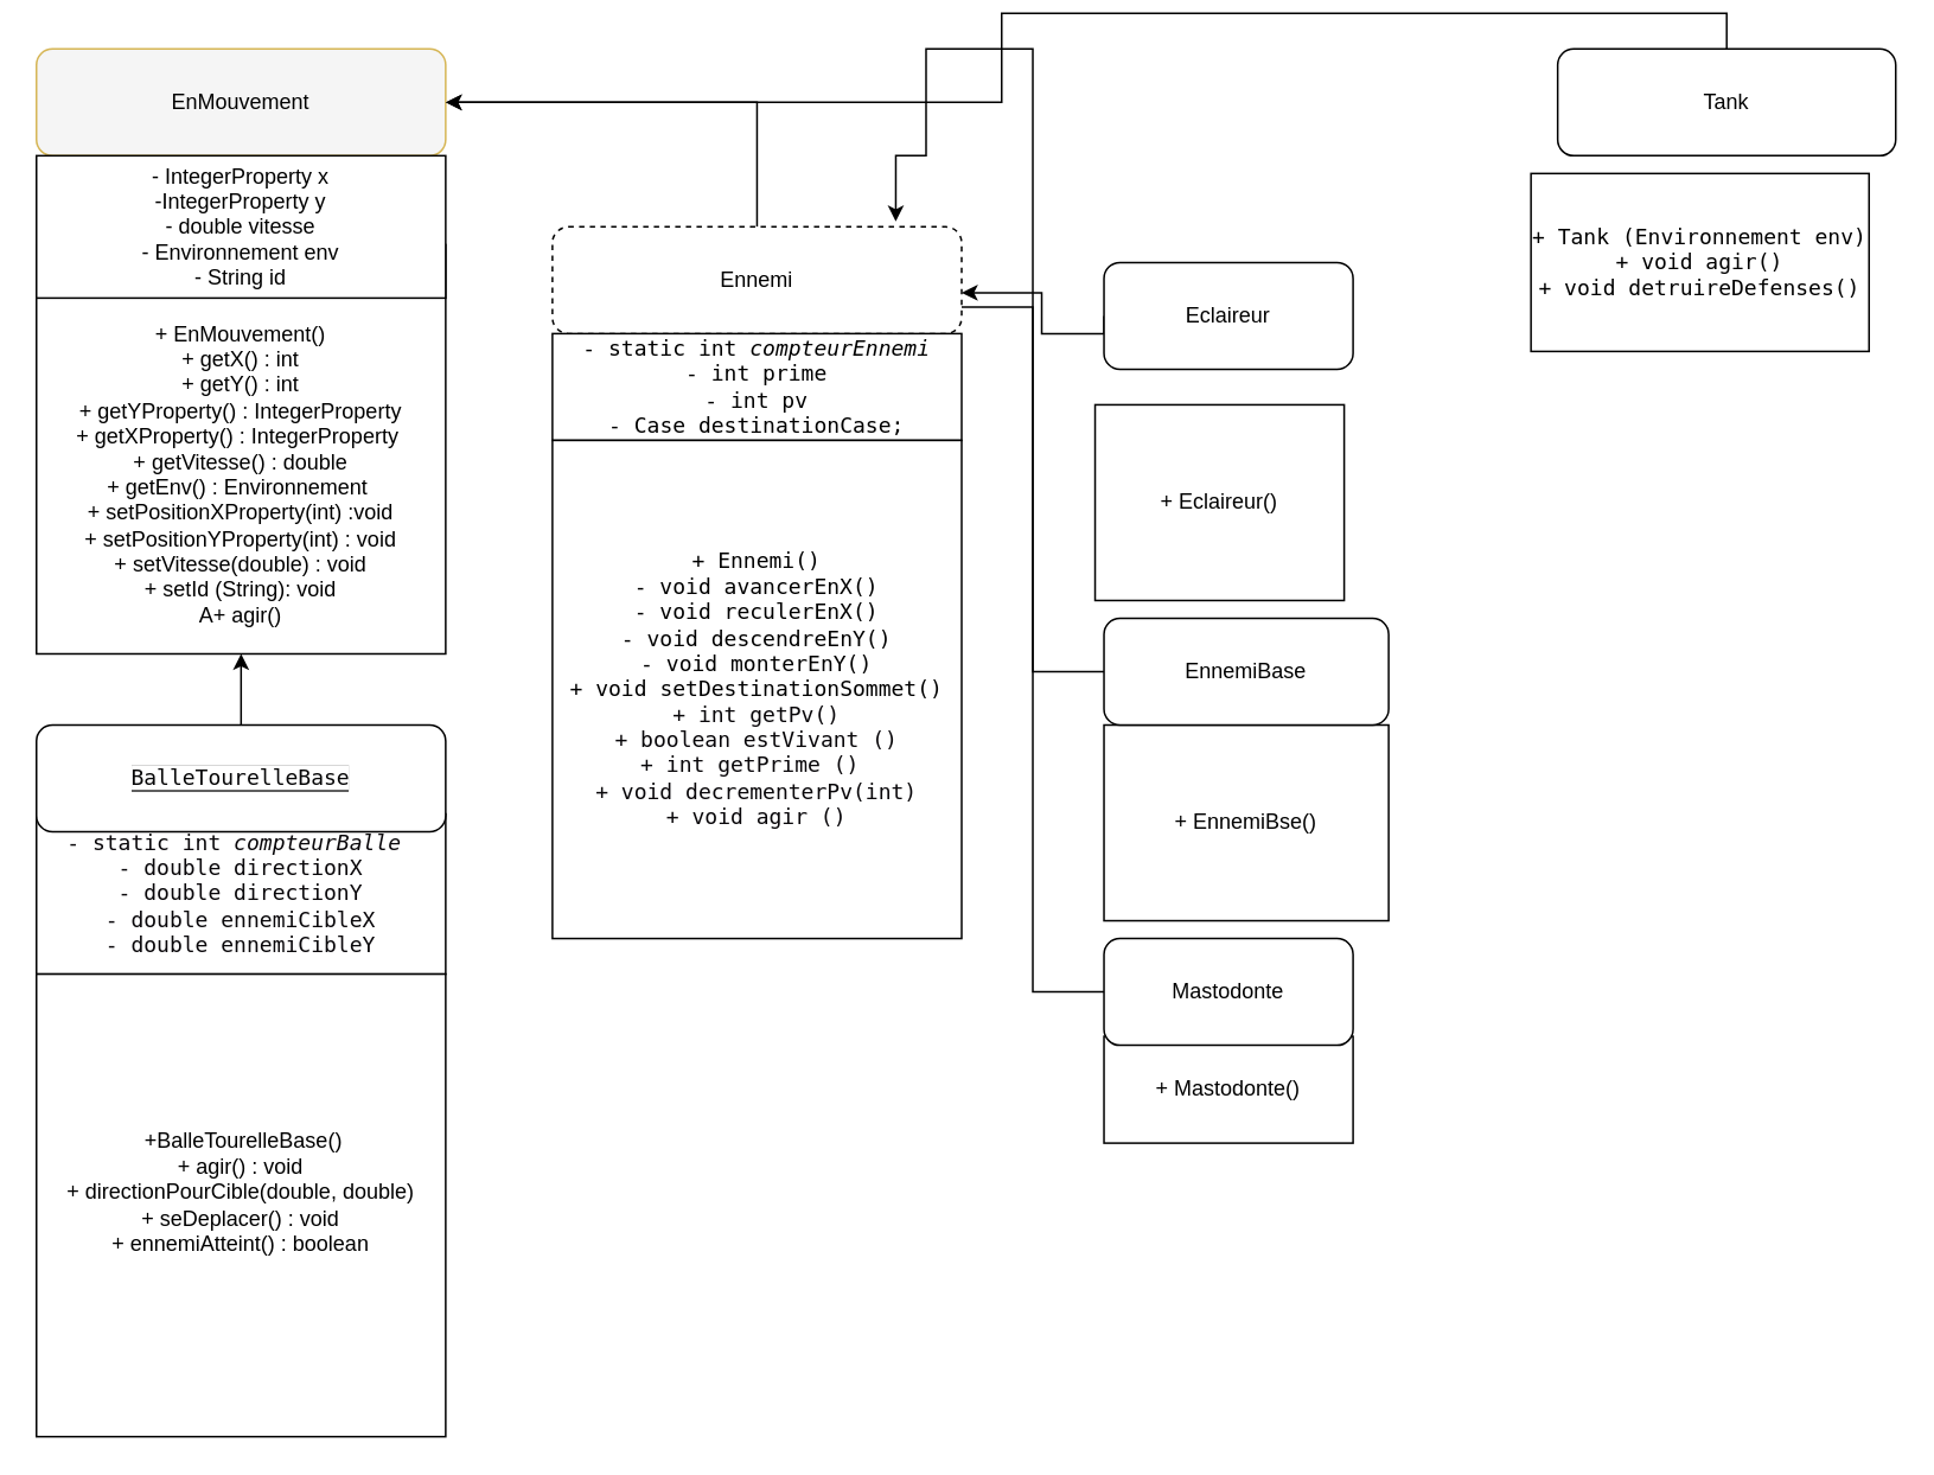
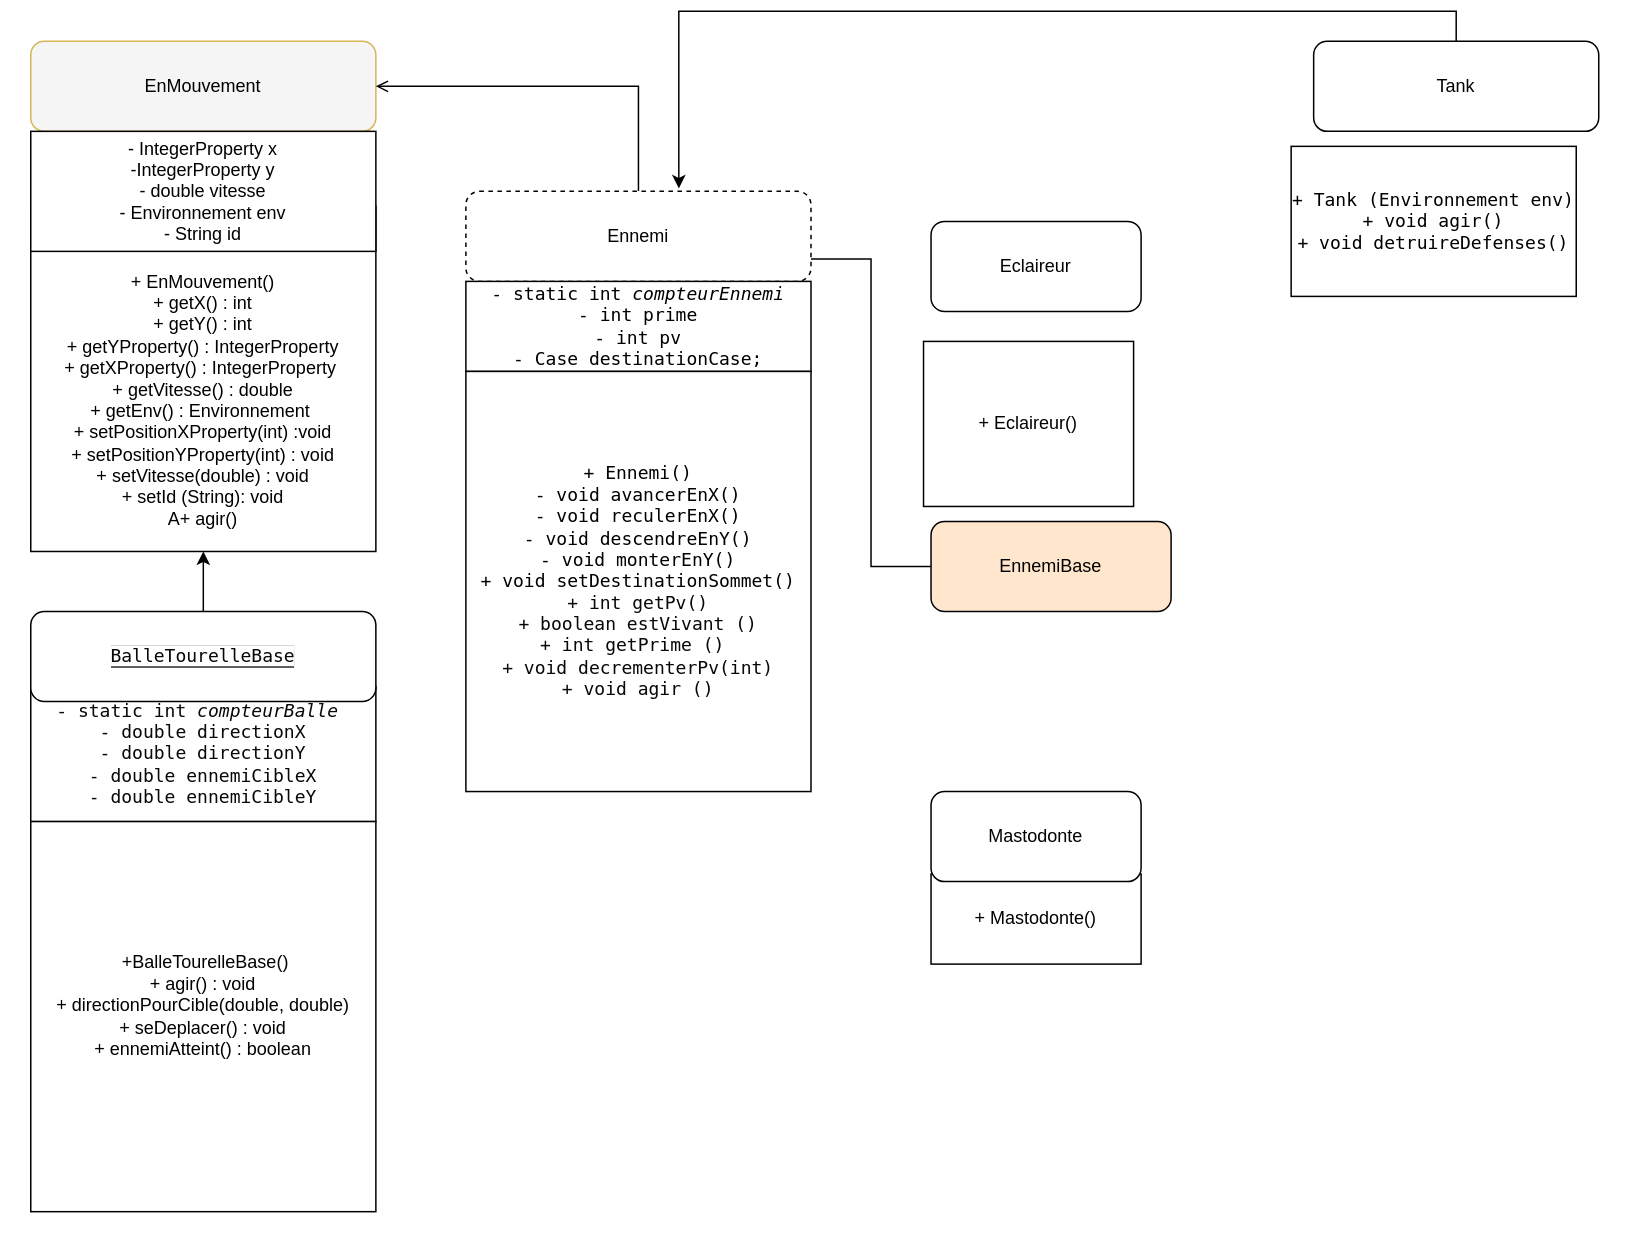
- <mxCell id="21" style="edgeStyle=orthogonalEdgeStyle;rounded=0;orthogonalLoop=1;jettySize=auto;html=1;exitX=0;exitY=0.5;exitDx=0;exitDy=0;entryX=0.839;entryY=-0.05;entryDx=0;entryDy=0;entryPerimeter=0;" edge="1" parent="1" source="22" target="11"><mxGeometry relative="1" as="geometry"><Array as="points"><mxPoint x="580" y="550" /><mxPoint x="580" y="20" /><mxPoint x="520" y="20" /><mxPoint x="520" y="80" /><mxPoint x="503" y="80" /></Array></mxGeometry></mxCell>
- <mxCell id="23" style="edgeStyle=orthogonalEdgeStyle;rounded=0;orthogonalLoop=1;jettySize=auto;html=1;exitX=0.5;exitY=0;exitDx=0;exitDy=0;" edge="1" parent="1" source="24" target="3"><mxGeometry relative="1" as="geometry" /></mxCell>
+ <mxCell id="23" style="edgeStyle=orthogonalEdgeStyle;rounded=0;orthogonalLoop=1;jettySize=auto;html=1;exitX=0.5;exitY=0;exitDx=0;exitDy=0;entryX=0.617;entryY=-0.033;entryDx=0;entryDy=0;entryPerimeter=0;" edge="1" parent="1" source="24" target="11"><mxGeometry relative="1" as="geometry" /></mxCell>
- <mxCell id="10" style="edgeStyle=orthogonalEdgeStyle;rounded=0;orthogonalLoop=1;jettySize=auto;html=1;exitX=0.5;exitY=0;exitDx=0;exitDy=0;entryX=1;entryY=0.5;entryDx=0;entryDy=0;" edge="1" parent="1" source="11" target="3"><mxGeometry relative="1" as="geometry" /></mxCell>
+ <mxCell id="10" style="edgeStyle=orthogonalEdgeStyle;rounded=0;orthogonalLoop=1;jettySize=auto;html=1;exitX=0.5;exitY=0;exitDx=0;exitDy=0;entryX=1;entryY=0.5;entryDx=0;entryDy=0;endArrow=open;" edge="1" parent="1" source="11" target="3"><mxGeometry relative="1" as="geometry" /></mxCell>
- <mxCell id="14" style="edgeStyle=orthogonalEdgeStyle;rounded=0;orthogonalLoop=1;jettySize=auto;html=1;exitX=0;exitY=0.5;exitDx=0;exitDy=0;entryX=1;entryY=0.617;entryDx=0;entryDy=0;entryPerimeter=0;" edge="1" parent="1" source="15" target="11"><mxGeometry relative="1" as="geometry"><Array as="points"><mxPoint x="585" y="180" /><mxPoint x="585" y="157" /></Array></mxGeometry></mxCell>
- <mxCell id="20" value="EnnemiBase" style="rounded=1;whiteSpace=wrap;html=1;" vertex="1" parent="1"><mxGeometry x="620" y="340" width="160" height="60" as="geometry" /></mxCell>
+ <mxCell id="20" value="EnnemiBase" style="rounded=1;whiteSpace=wrap;html=1;fillColor=#ffe6cc;" vertex="1" parent="1"><mxGeometry x="620" y="340" width="160" height="60" as="geometry" /></mxCell>
- <mxCell id="17" value="+ EnnemiBse()" style="rounded=0;whiteSpace=wrap;html=1;" vertex="1" parent="1"><mxGeometry x="620" y="400" width="160" height="110" as="geometry" /></mxCell>
